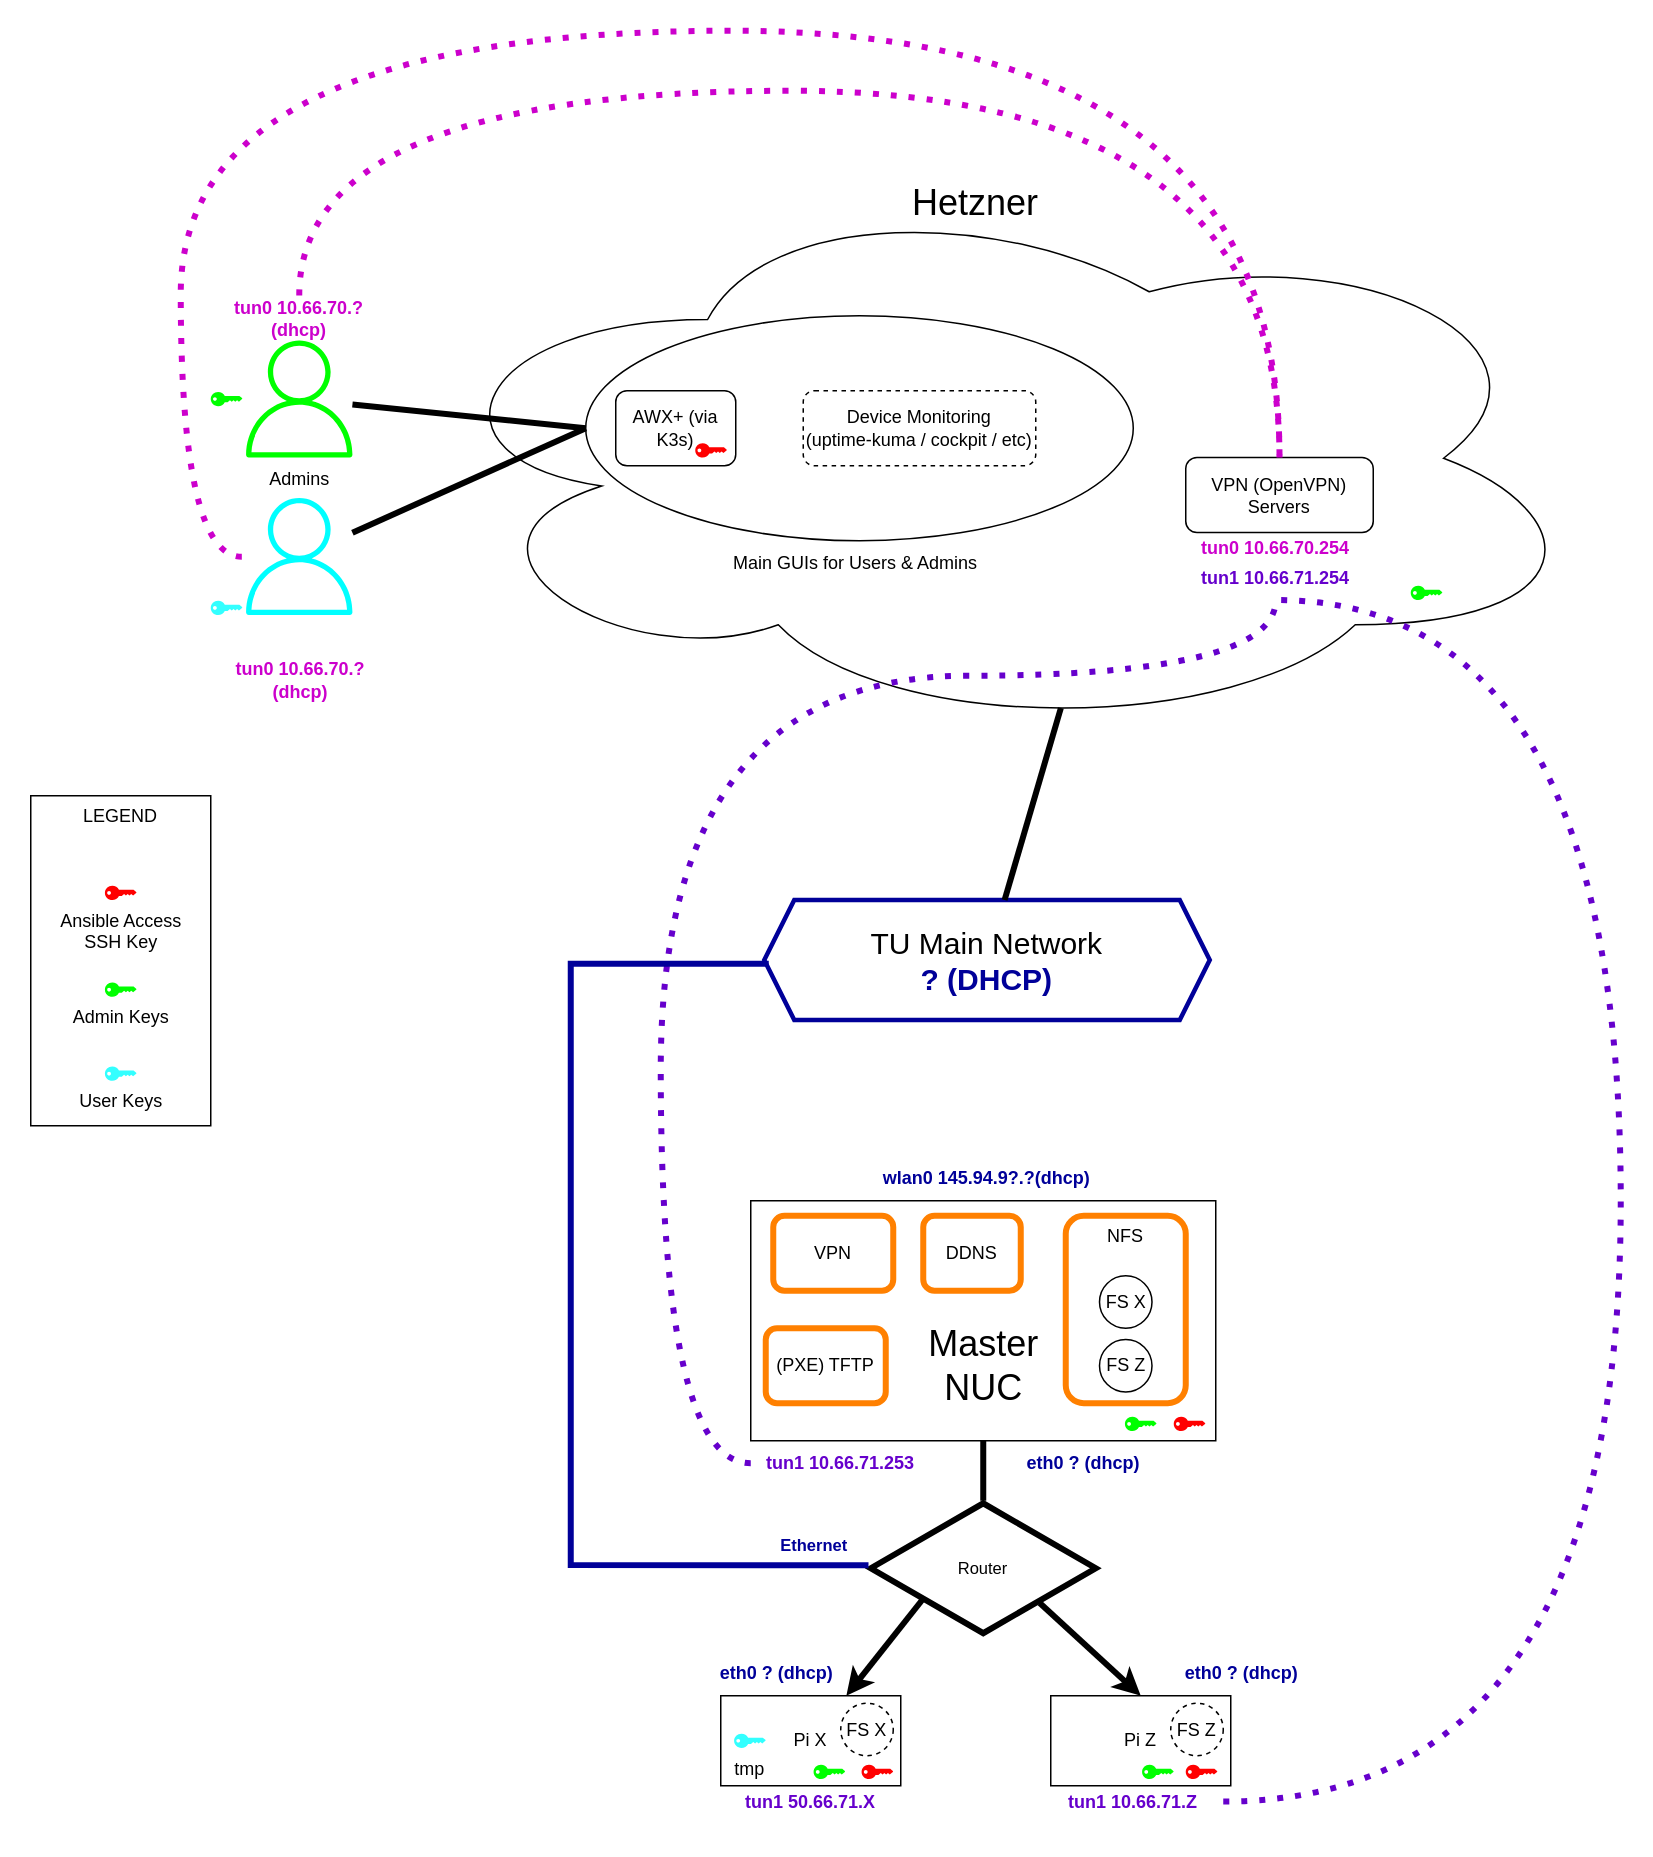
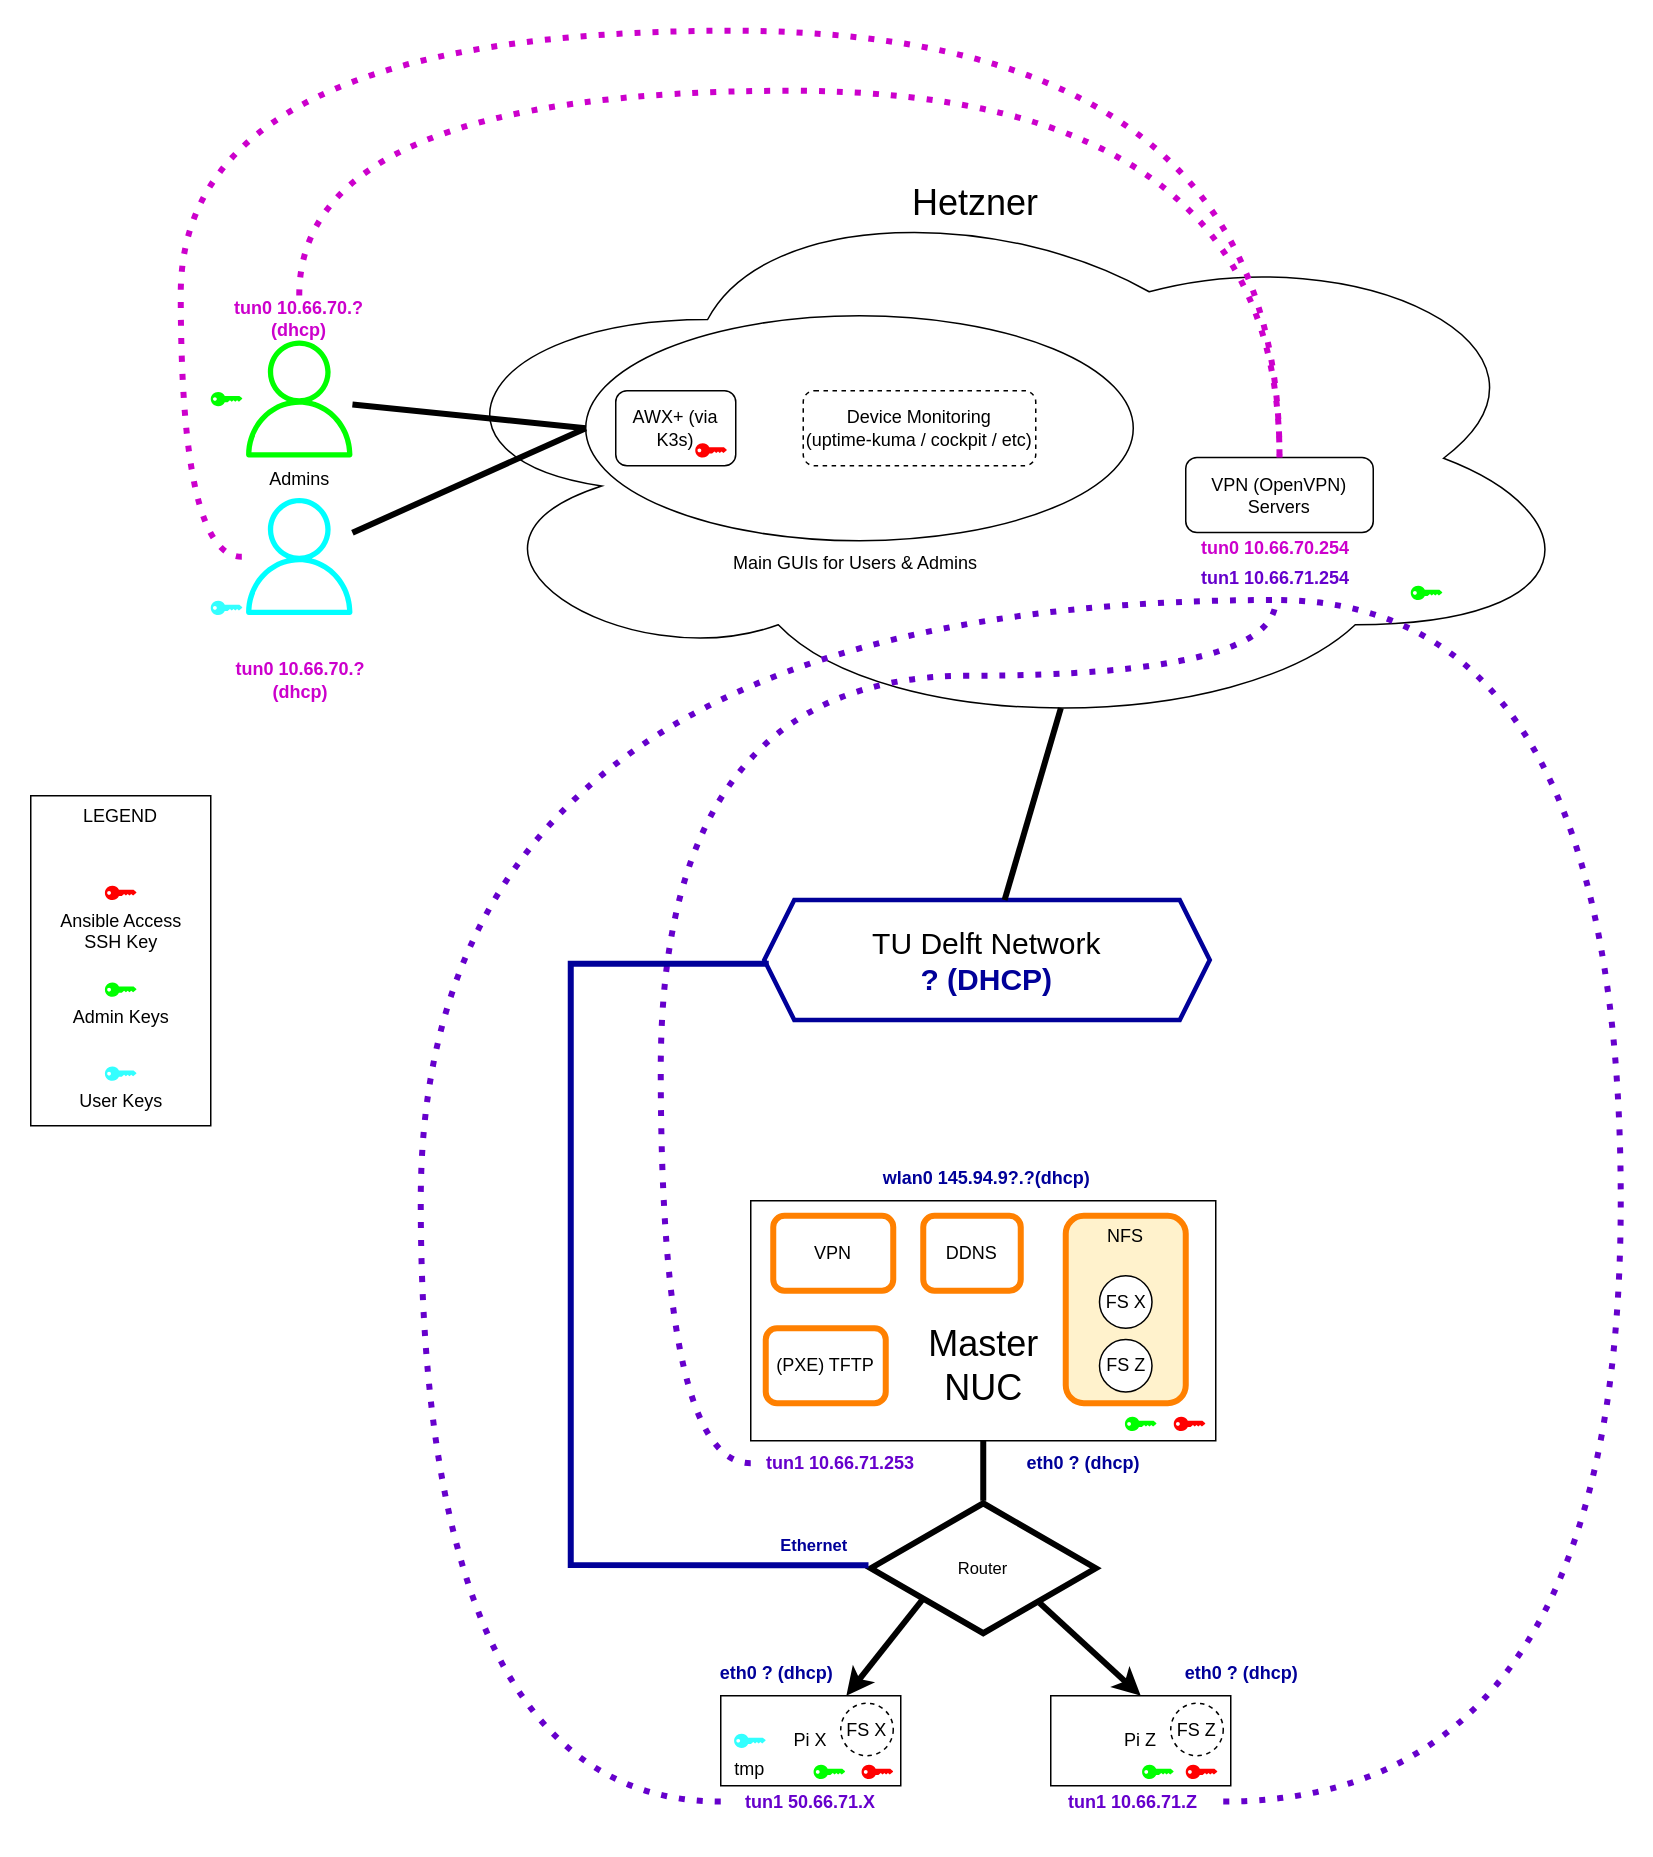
- <mxCell id="57" value="&lt;font style=&quot;font-size: 20px;&quot;&gt;TU Main Network&lt;/font&gt;&lt;div&gt;&lt;font style=&quot;font-size: 20px; color: rgb(0, 0, 153);&quot;&gt;&lt;b&gt;? (DHCP)&lt;/b&gt;&lt;/font&gt;&lt;/div&gt;" style="shape=hexagon;perimeter=hexagonPerimeter2;whiteSpace=wrap;html=1;fixedSize=1;strokeColor=#000099;strokeWidth=3;" parent="1" vertex="1"><mxGeometry x="509" y="599.5" width="297" height="80" as="geometry" /></mxCell>
+ <mxCell id="57" value="&lt;font style=&quot;font-size: 20px;&quot;&gt;TU Delft Network&lt;/font&gt;&lt;div&gt;&lt;font style=&quot;font-size: 20px; color: rgb(0, 0, 153);&quot;&gt;&lt;b&gt;? (DHCP)&lt;/b&gt;&lt;/font&gt;&lt;/div&gt;" style="shape=hexagon;perimeter=hexagonPerimeter2;whiteSpace=wrap;html=1;fixedSize=1;strokeColor=#000099;strokeWidth=3;" parent="1" vertex="1"><mxGeometry x="509" y="599.5" width="297" height="80" as="geometry" /></mxCell>
- <mxCell id="18" value="NFS" style="rounded=1;whiteSpace=wrap;html=1;strokeColor=#FF8000;strokeWidth=4;verticalAlign=top;" parent="1" vertex="1"><mxGeometry x="710" y="810" width="80" height="125" as="geometry" /></mxCell>
+ <mxCell id="18" value="NFS" style="rounded=1;whiteSpace=wrap;html=1;strokeColor=#FF8000;strokeWidth=4;verticalAlign=top;fillColor=#fff2cc;" parent="1" vertex="1"><mxGeometry x="710" y="810" width="80" height="125" as="geometry" /></mxCell>
+ <mxCell id="49" style="edgeStyle=orthogonalEdgeStyle;rounded=0;orthogonalLoop=1;jettySize=auto;html=1;entryX=0.5;entryY=1;entryDx=0;entryDy=0;curved=1;endArrow=none;startFill=0;strokeWidth=4;strokeColor=#6600CC;dashed=1;dashPattern=1 2;" parent="1" source="50" target="46" edge="1"><mxGeometry relative="1" as="geometry"><Array as="points"><mxPoint x="280" y="1201" /><mxPoint x="280" y="400" /></Array></mxGeometry></mxCell>
